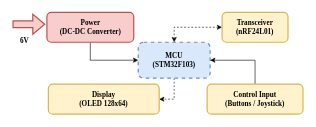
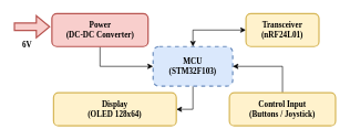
- <mxCell id="6" style="edgeStyle=orthogonalEdgeStyle;rounded=0;orthogonalLoop=1;jettySize=auto;html=1;exitX=0;exitY=0.5;exitDx=0;exitDy=0;entryX=0.5;entryY=0;entryDx=0;entryDy=0;startArrow=classic;startFill=1;dashed=1;" edge="1" parent="1" source="7" target="3"><mxGeometry relative="1" as="geometry" /></mxCell>
+ <mxCell id="6" style="edgeStyle=orthogonalEdgeStyle;rounded=0;orthogonalLoop=1;jettySize=auto;html=1;exitX=0;exitY=0.5;exitDx=0;exitDy=0;entryX=0.5;entryY=0;entryDx=0;entryDy=0;startArrow=classic;startFill=1;" edge="1" parent="1" source="7" target="3"><mxGeometry relative="1" as="geometry" /></mxCell>
- <mxCell id="2" style="edgeStyle=orthogonalEdgeStyle;rounded=0;orthogonalLoop=1;jettySize=auto;html=1;exitX=0.5;exitY=1;exitDx=0;exitDy=0;entryX=1;entryY=0.5;entryDx=0;entryDy=0;dashed=1;" edge="1" parent="1" source="3" target="10"><mxGeometry relative="1" as="geometry" /></mxCell>
+ <mxCell id="2" style="edgeStyle=orthogonalEdgeStyle;rounded=0;orthogonalLoop=1;jettySize=auto;html=1;exitX=0.5;exitY=1;exitDx=0;exitDy=0;entryX=1;entryY=0.5;entryDx=0;entryDy=0;" edge="1" parent="1" source="3" target="10"><mxGeometry relative="1" as="geometry" /></mxCell>
